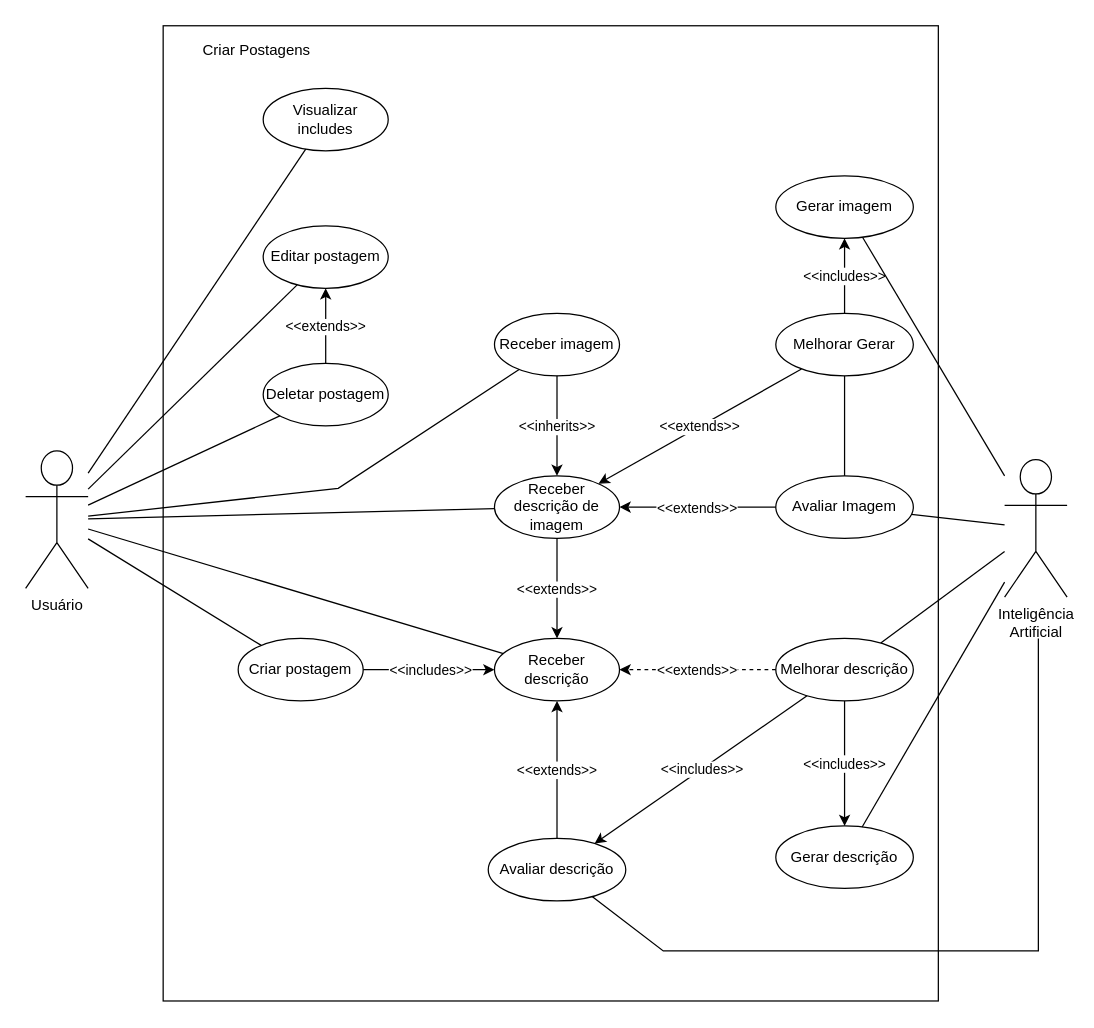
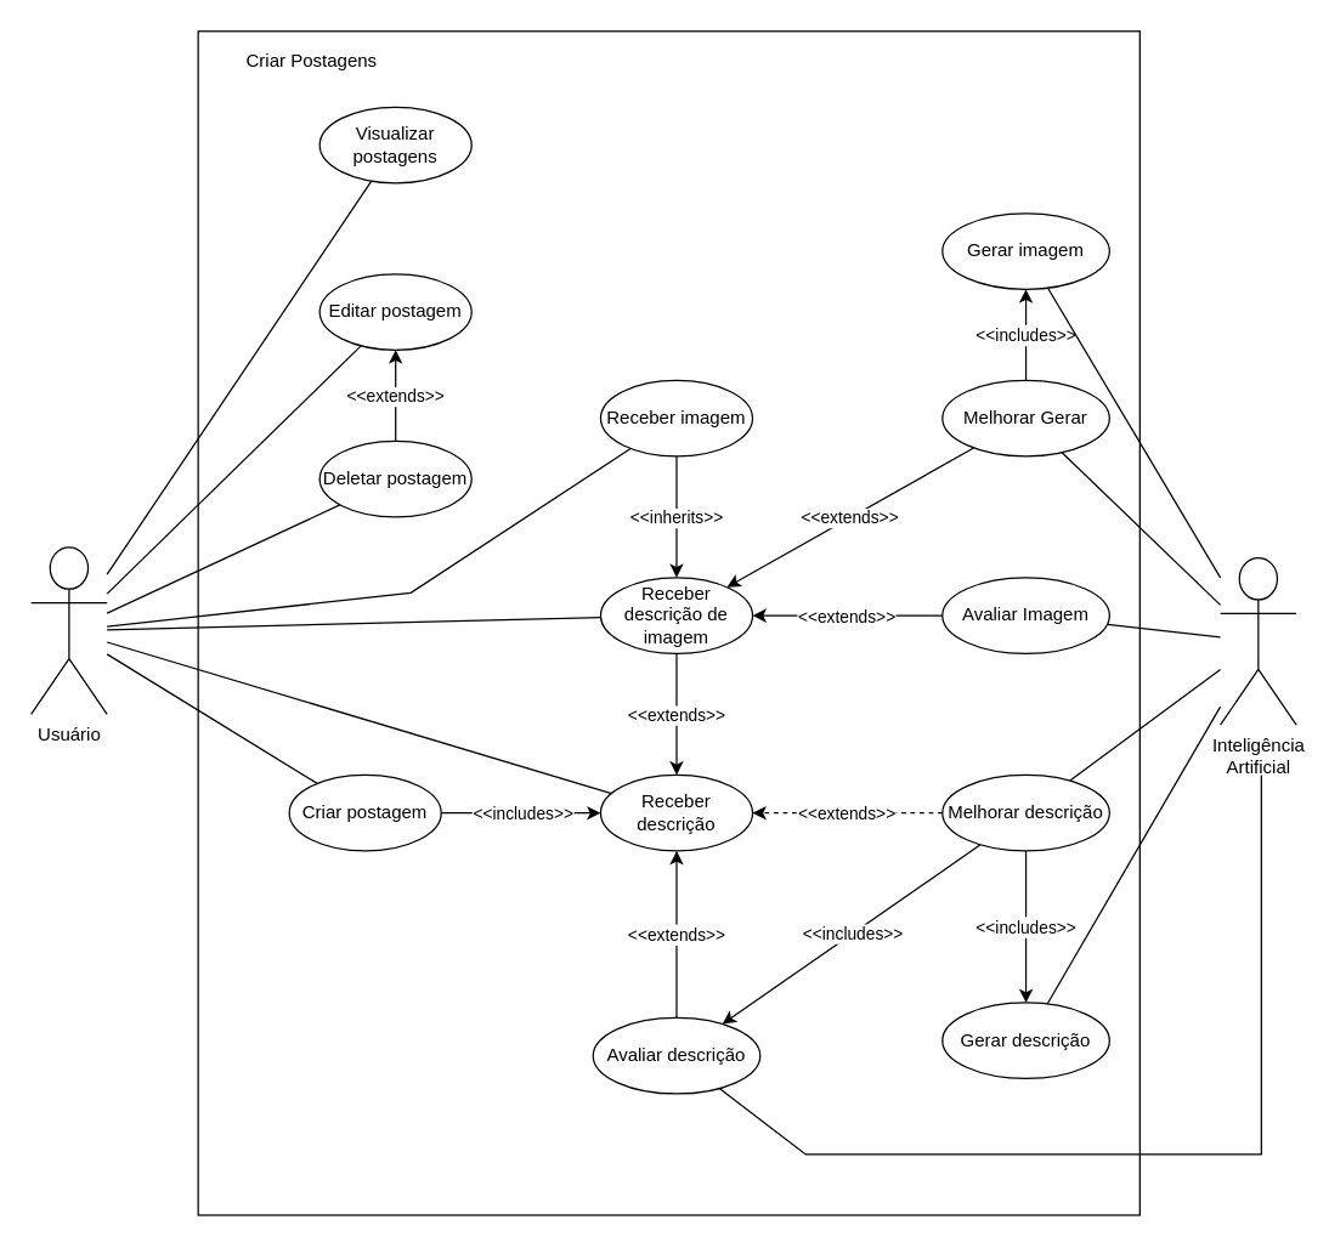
- <mxCell id="21" value="Visualizar includes" style="ellipse;whiteSpace=wrap;html=1;" vertex="1" parent="1"><mxGeometry x="210" y="70" width="100" height="50" as="geometry" /></mxCell>
+ <mxCell id="21" value="Visualizar postagens" style="ellipse;whiteSpace=wrap;html=1;" vertex="1" parent="1"><mxGeometry x="210" y="70" width="100" height="50" as="geometry" /></mxCell>
- <mxCell id="49" value="" style="endArrow=none;html=1;rounded=0;" edge="1" parent="1" source="22" target="31"><mxGeometry width="50" height="50" relative="1" as="geometry"><mxPoint x="739" y="419" as="sourcePoint" /><mxPoint x="910" y="433" as="targetPoint" /></mxGeometry></mxCell>
+ <mxCell id="49" value="" style="endArrow=none;html=1;rounded=0;" edge="1" parent="1" source="22" target="47"><mxGeometry width="50" height="50" relative="1" as="geometry"><mxPoint x="739" y="419" as="sourcePoint" /><mxPoint x="910" y="433" as="targetPoint" /></mxGeometry></mxCell>
